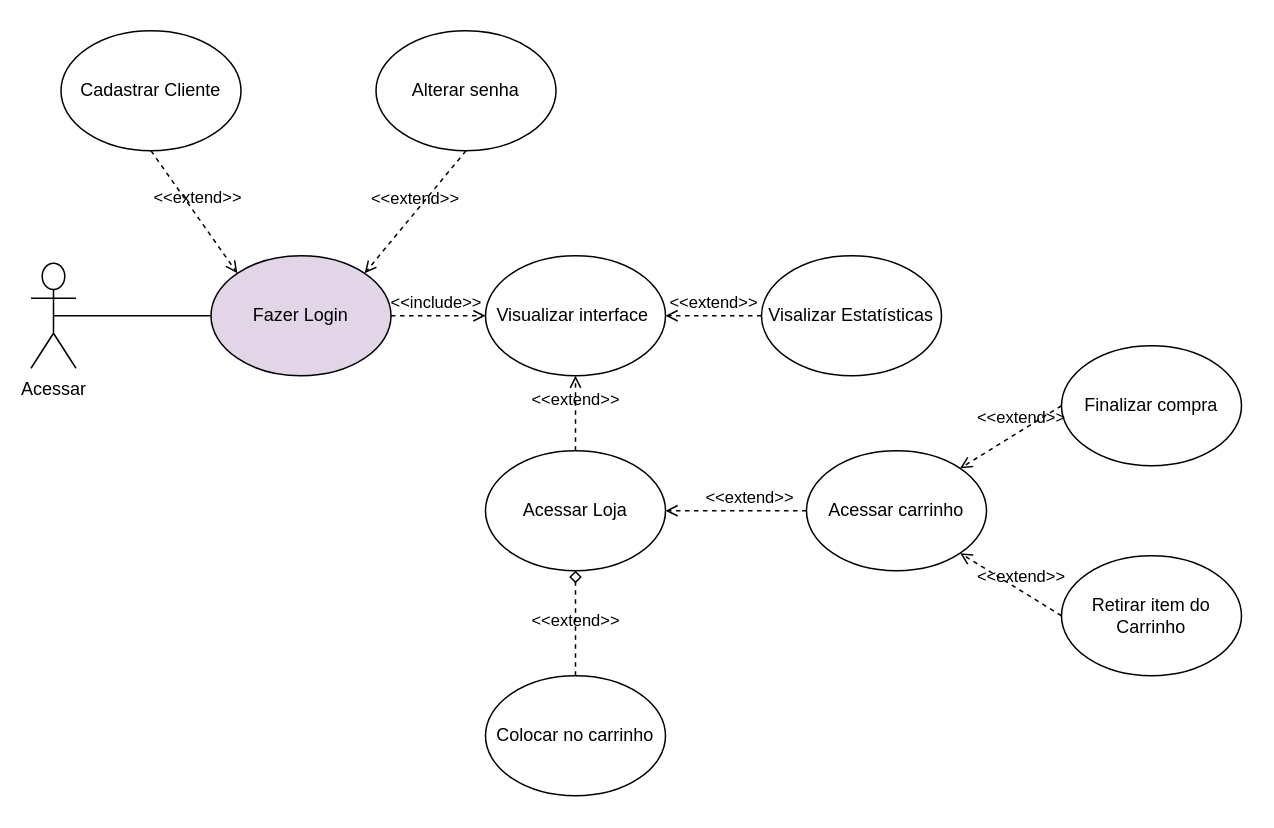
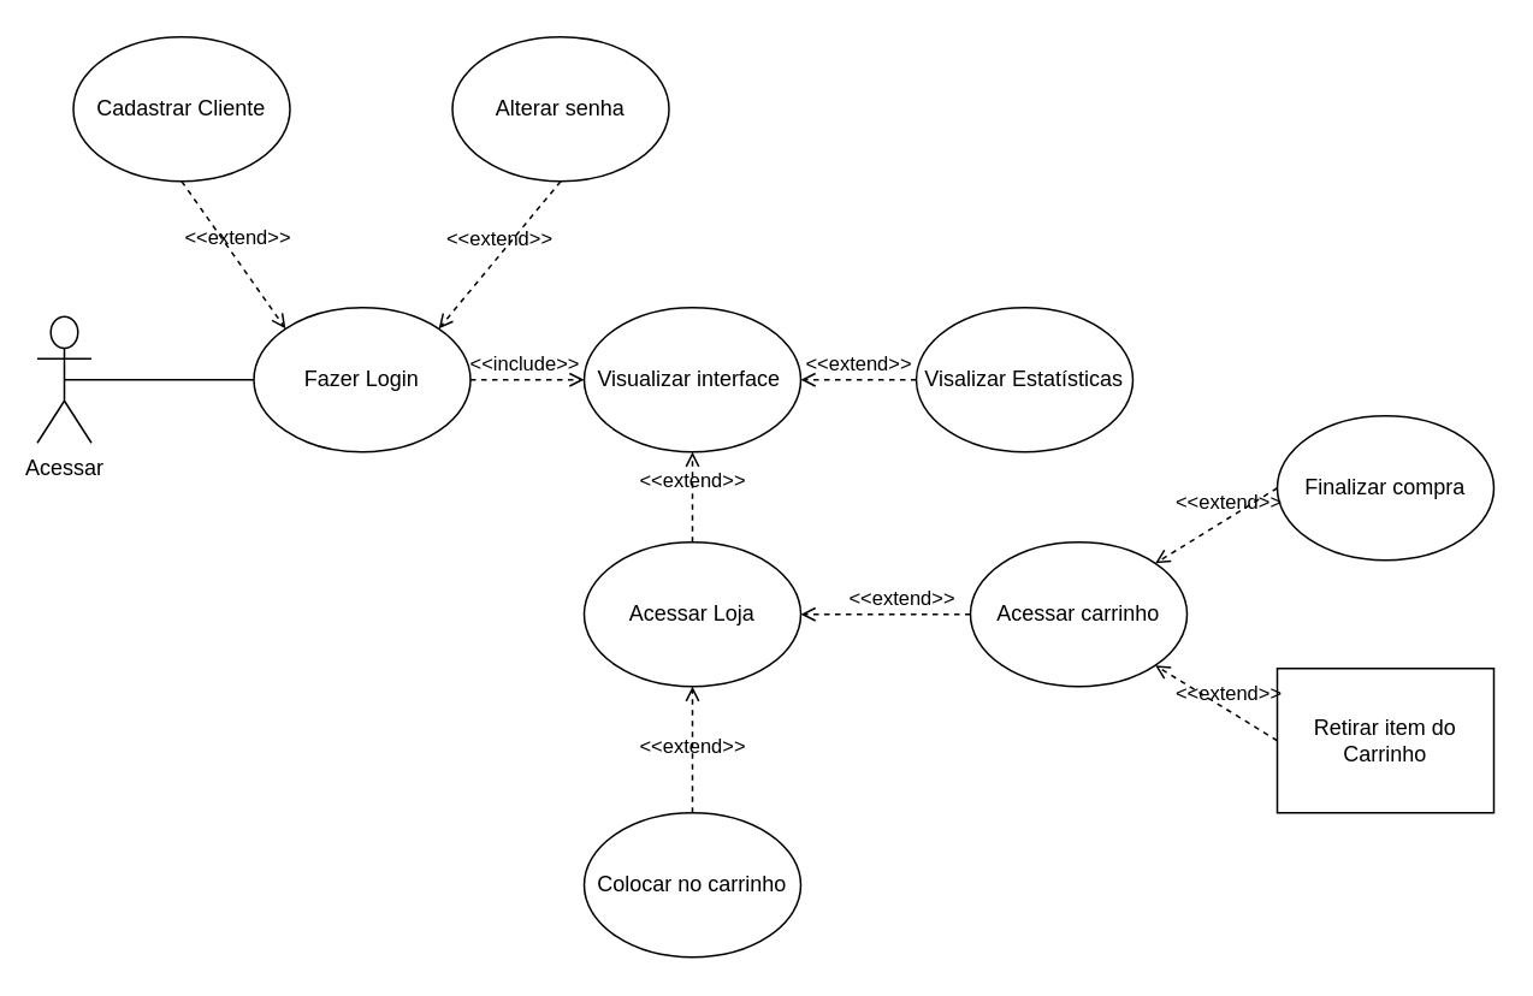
- <mxCell id="4" value="Fazer Login" style="ellipse;whiteSpace=wrap;html=1;fillColor=#e1d5e7;" vertex="1" parent="1"><mxGeometry x="140" y="170" width="120" height="80" as="geometry" /></mxCell>
+ <mxCell id="4" value="Fazer Login" style="ellipse;whiteSpace=wrap;html=1;" vertex="1" parent="1"><mxGeometry x="140" y="170" width="120" height="80" as="geometry" /></mxCell>
- <mxCell id="15" value="&amp;lt;&amp;lt;extend&amp;gt;&amp;gt;" style="html=1;verticalAlign=bottom;labelBackgroundColor=none;endArrow=diamond;endFill=0;dashed=1;rounded=0;exitX=0.5;exitY=0;exitDx=0;exitDy=0;entryX=0.5;entryY=1;entryDx=0;entryDy=0;" edge="1" parent="1" source="5" target="6"><mxGeometry x="-0.2" width="160" relative="1" as="geometry"><mxPoint x="377" y="420" as="sourcePoint" /><mxPoint x="437" y="400" as="targetPoint" /><mxPoint as="offset" /></mxGeometry></mxCell>
+ <mxCell id="15" value="&amp;lt;&amp;lt;extend&amp;gt;&amp;gt;" style="html=1;verticalAlign=bottom;labelBackgroundColor=none;endArrow=open;endFill=0;dashed=1;rounded=0;exitX=0.5;exitY=0;exitDx=0;exitDy=0;entryX=0.5;entryY=1;entryDx=0;entryDy=0;" edge="1" parent="1" source="5" target="6"><mxGeometry x="-0.2" width="160" relative="1" as="geometry"><mxPoint x="377" y="420" as="sourcePoint" /><mxPoint x="437" y="400" as="targetPoint" /><mxPoint as="offset" /></mxGeometry></mxCell>
- <mxCell id="20" value="Retirar item do Carrinho" style="ellipse;whiteSpace=wrap;html=1;" vertex="1" parent="1"><mxGeometry x="707" y="370" width="120" height="80" as="geometry" /></mxCell>
+ <mxCell id="20" value="Retirar item do Carrinho" style="whiteSpace=wrap;html=1;rounded=0;" vertex="1" parent="1"><mxGeometry x="707" y="370" width="120" height="80" as="geometry" /></mxCell>
